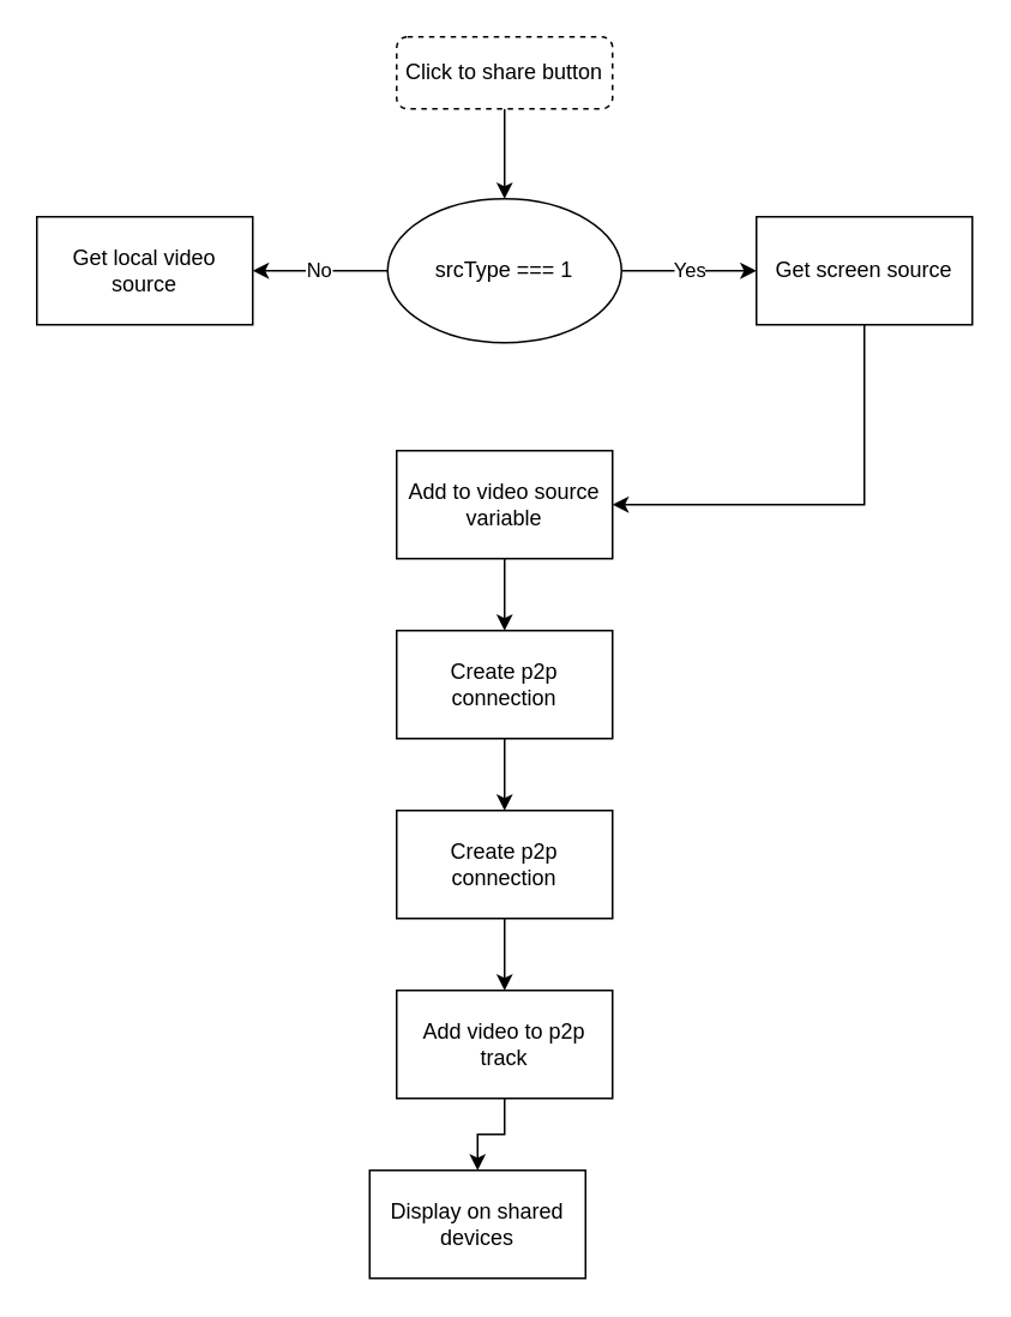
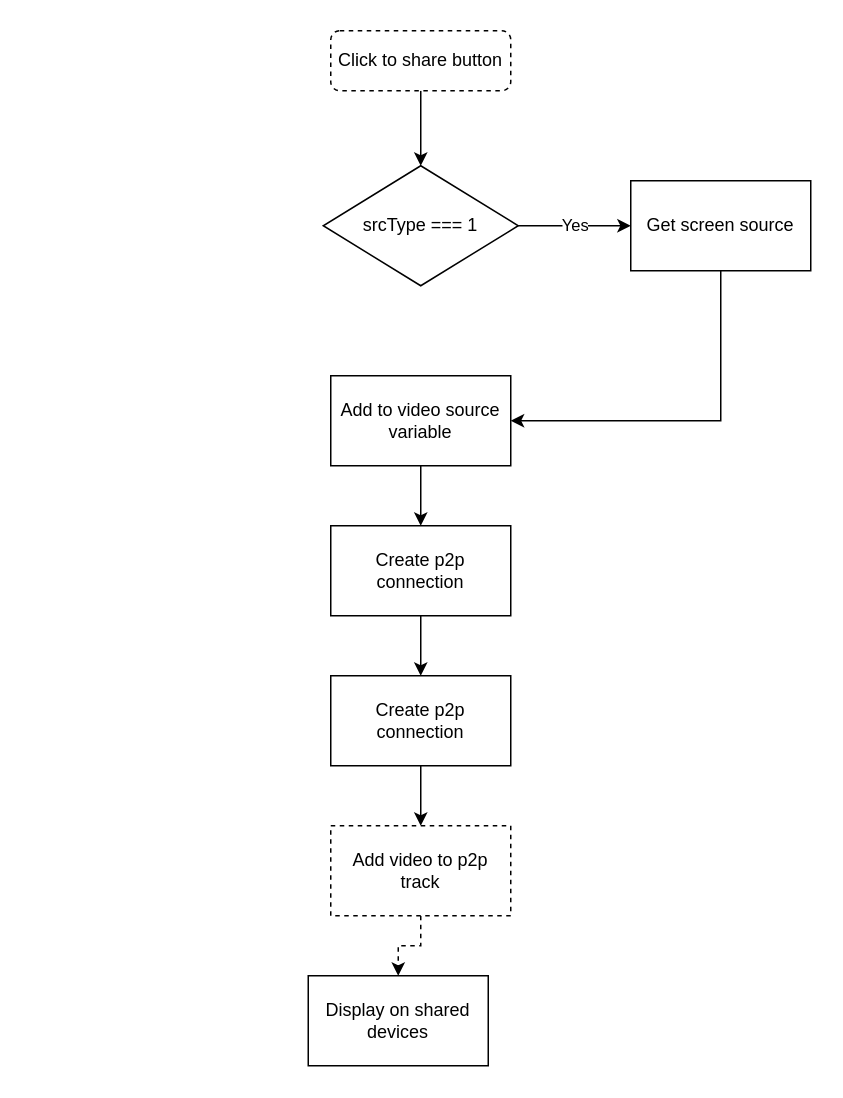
- <mxCell id="9" value="Get local video source" style="rounded=0;whiteSpace=wrap;html=1;" vertex="1" parent="1"><mxGeometry x="20" y="120" width="120" height="60" as="geometry" /></mxCell>
- <mxCell id="5" value="No" style="edgeStyle=orthogonalEdgeStyle;rounded=0;orthogonalLoop=1;jettySize=auto;html=1;" edge="1" parent="1" source="6" target="9"><mxGeometry relative="1" as="geometry" /></mxCell>
- <mxCell id="6" value="srcType === 1" style="ellipse;whiteSpace=wrap;html=1;" vertex="1" parent="1"><mxGeometry x="215" y="110" width="130" height="80" as="geometry" /></mxCell>
+ <mxCell id="6" value="srcType === 1" style="rhombus;whiteSpace=wrap;html=1;" vertex="1" parent="1"><mxGeometry x="215" y="110" width="130" height="80" as="geometry" /></mxCell>
- <mxCell id="17" value="Add video to p2p track" style="rounded=0;whiteSpace=wrap;html=1;" vertex="1" parent="1"><mxGeometry x="220" y="550" width="120" height="60" as="geometry" /></mxCell>
+ <mxCell id="17" value="Add video to p2p track" style="rounded=0;whiteSpace=wrap;html=1;dashed=1;" vertex="1" parent="1"><mxGeometry x="220" y="550" width="120" height="60" as="geometry" /></mxCell>
- <mxCell id="16" style="edgeStyle=orthogonalEdgeStyle;rounded=0;orthogonalLoop=1;jettySize=auto;html=1;entryX=0.5;entryY=0;entryDx=0;entryDy=0;" edge="1" parent="1" source="17" target="18"><mxGeometry relative="1" as="geometry" /></mxCell>
+ <mxCell id="16" style="edgeStyle=orthogonalEdgeStyle;rounded=0;orthogonalLoop=1;jettySize=auto;html=1;entryX=0.5;entryY=0;entryDx=0;entryDy=0;dashed=1;" edge="1" parent="1" source="17" target="18"><mxGeometry relative="1" as="geometry" /></mxCell>
